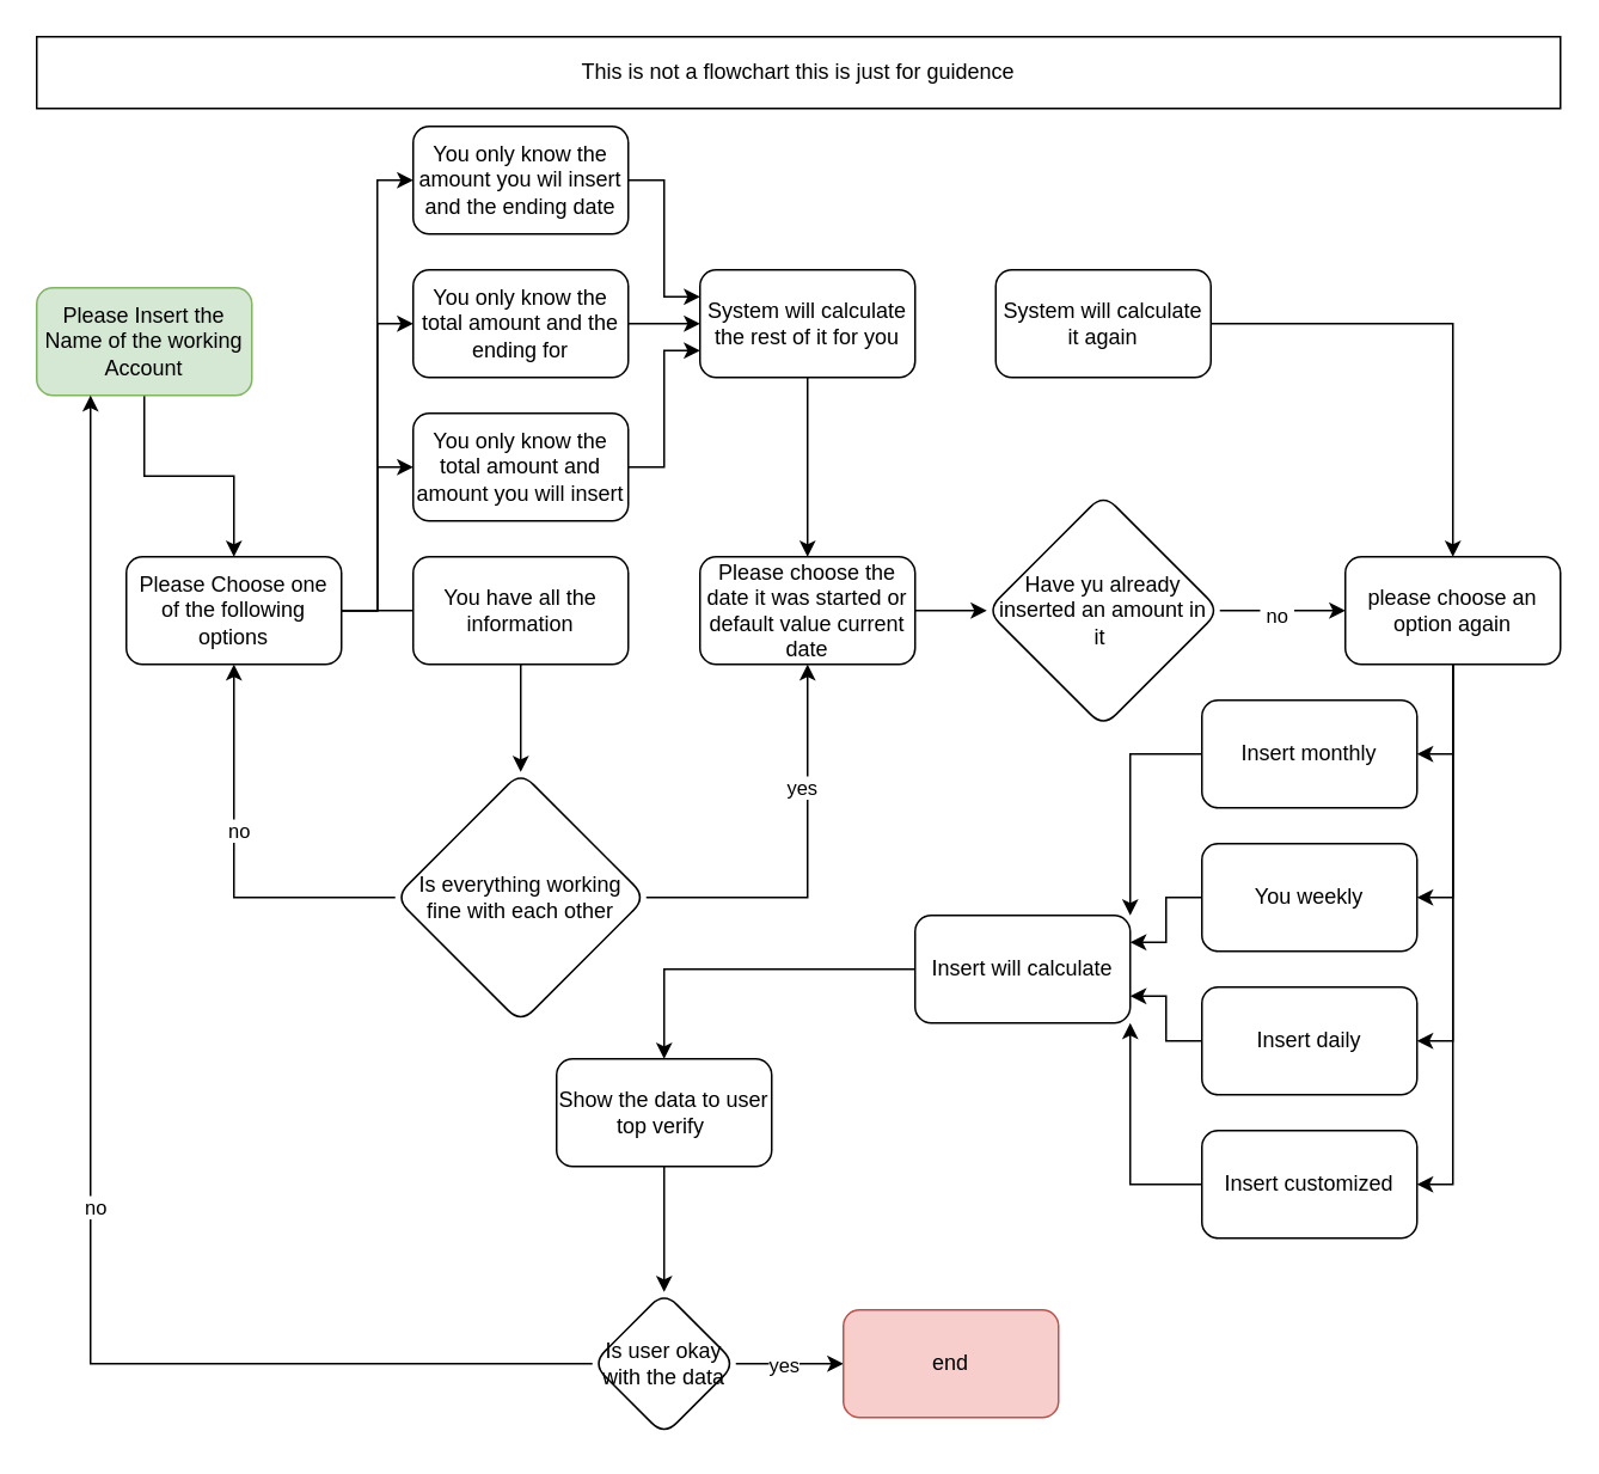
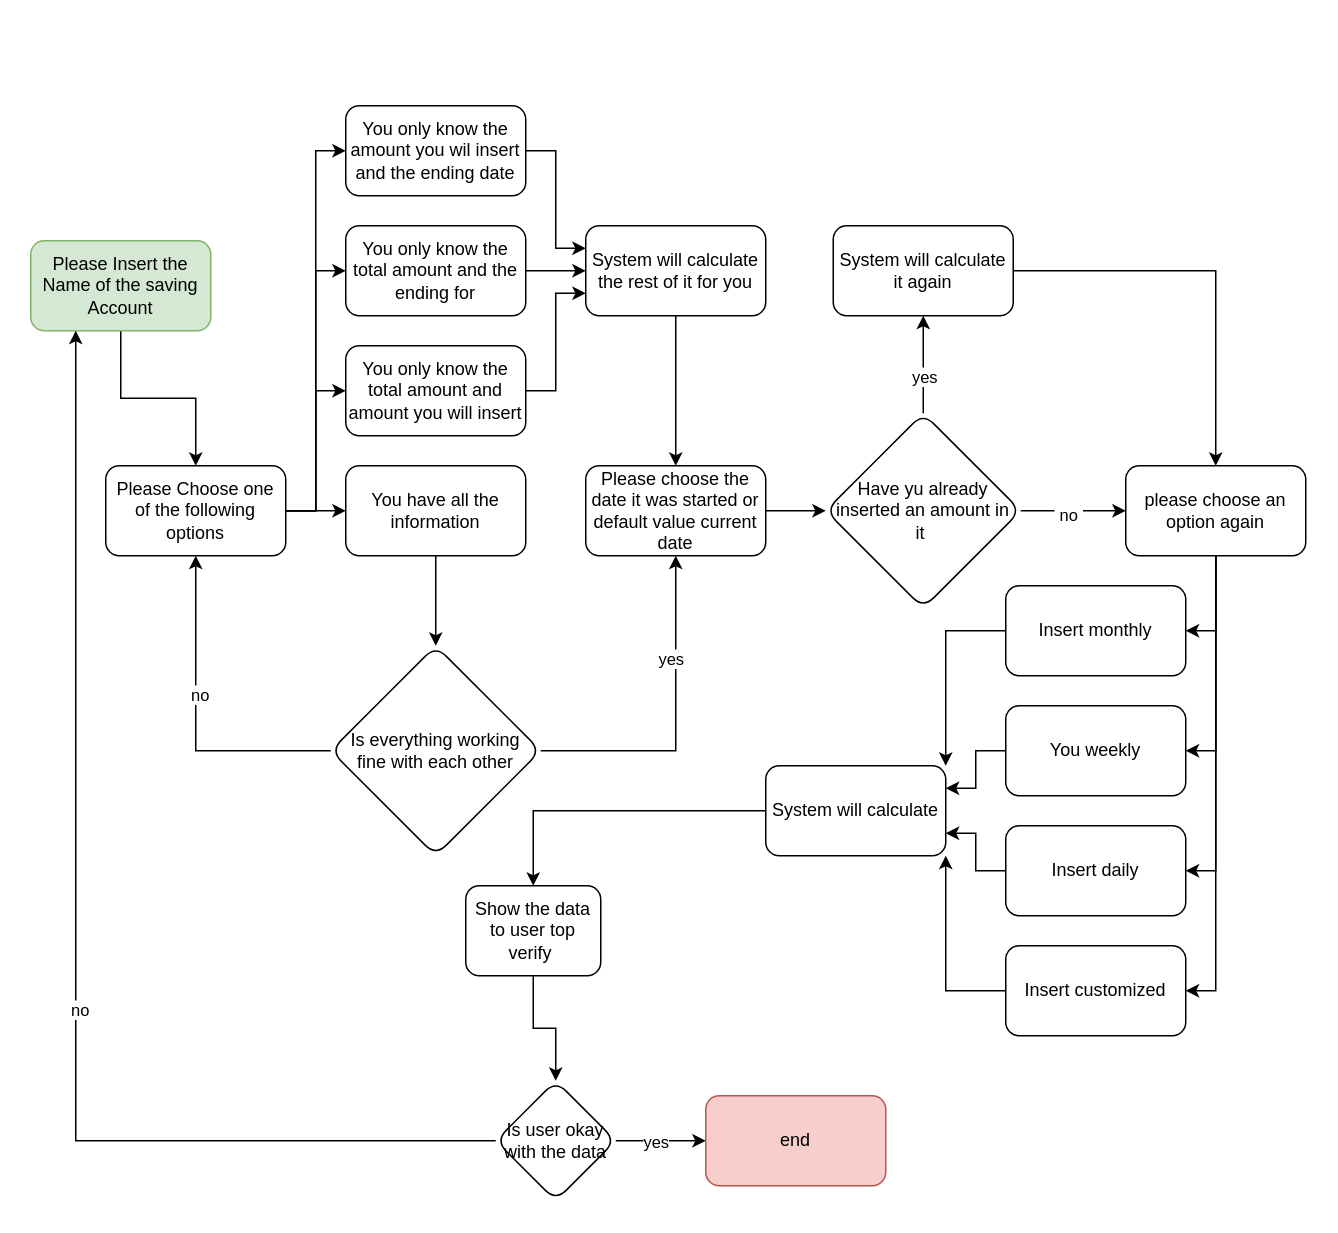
- <mxCell id="9" value="This is not a flowchart this is just for guidence" style="rounded=0;whiteSpace=wrap;html=1;" vertex="1" parent="1"><mxGeometry width="850" height="40" as="geometry" x="20" y="20" /></mxCell>
- <mxCell id="3" value="Please Insert the Name of the working Account" style="rounded=1;whiteSpace=wrap;html=1;fillColor=#d5e8d4;strokeColor=#82b366;" vertex="1" parent="1"><mxGeometry y="160" width="120" height="60" as="geometry" x="20" /></mxCell>
+ <mxCell id="3" value="Please Insert the Name of the saving Account" style="rounded=1;whiteSpace=wrap;html=1;fillColor=#d5e8d4;strokeColor=#82b366;" vertex="1" parent="1"><mxGeometry y="160" width="120" height="60" as="geometry" x="20" /></mxCell>
+ <mxCell id="22" value="" style="edgeStyle=orthogonalEdgeStyle;rounded=0;orthogonalLoop=1;jettySize=auto;html=1;" edge="1" parent="1" source="26" target="28"><mxGeometry relative="1" as="geometry" /></mxCell>
+ <mxCell id="23" value="yes" style="edgeLabel;html=1;align=center;verticalAlign=middle;resizable=0;points=[];" vertex="1" connectable="0" parent="22"><mxGeometry x="-0.231" relative="1" as="geometry"><mxPoint as="offset" /></mxGeometry></mxCell>
- <mxCell id="7" style="edgeStyle=orthogonalEdgeStyle;rounded=0;orthogonalLoop=1;jettySize=auto;html=1;exitX=1;exitY=0.5;exitDx=0;exitDy=0;entryX=0;entryY=0.5;entryDx=0;entryDy=0;endArrow=none;" edge="1" parent="1" source="8" target="17"><mxGeometry relative="1" as="geometry" /></mxCell>
+ <mxCell id="7" style="edgeStyle=orthogonalEdgeStyle;rounded=0;orthogonalLoop=1;jettySize=auto;html=1;exitX=1;exitY=0.5;exitDx=0;exitDy=0;entryX=0;entryY=0.5;entryDx=0;entryDy=0;" edge="1" parent="1" source="8" target="17"><mxGeometry relative="1" as="geometry" /></mxCell>
- <mxCell id="48" value="Insert will calculate" style="whiteSpace=wrap;html=1;rounded=1;" vertex="1" parent="1"><mxGeometry x="510" y="510" width="120" height="60" as="geometry" /></mxCell>
+ <mxCell id="48" value="System will calculate" style="whiteSpace=wrap;html=1;rounded=1;" vertex="1" parent="1"><mxGeometry x="510" y="510" width="120" height="60" as="geometry" /></mxCell>
- <mxCell id="50" value="Show the data to user top verify&amp;nbsp;" style="whiteSpace=wrap;html=1;rounded=1;" vertex="1" parent="1"><mxGeometry x="310" y="590" width="120" height="60" as="geometry" /></mxCell>
+ <mxCell id="50" value="Show the data to user top verify&amp;nbsp;" style="whiteSpace=wrap;html=1;rounded=1;" vertex="1" parent="1"><mxGeometry x="310" y="590" width="90" height="60" as="geometry" /></mxCell>
